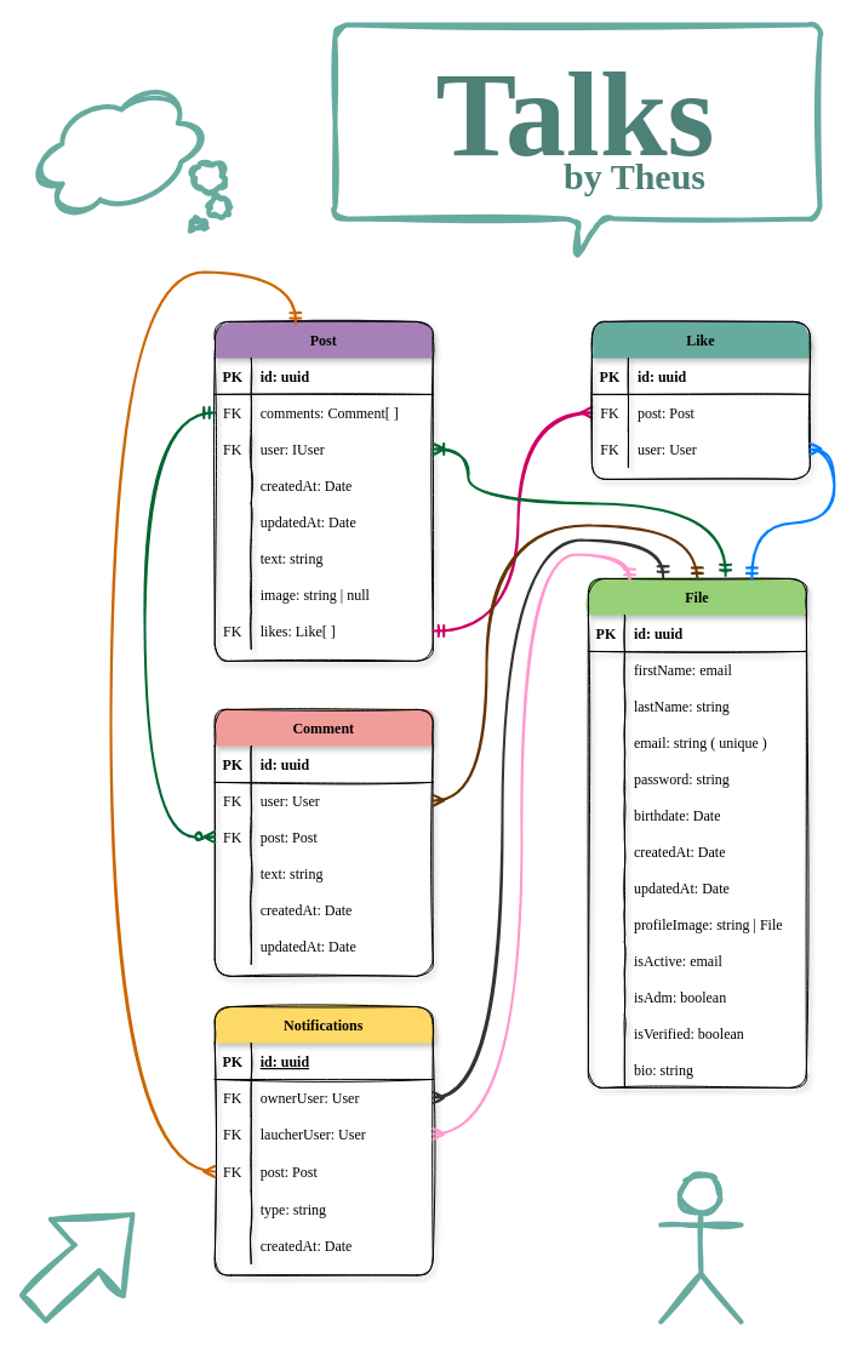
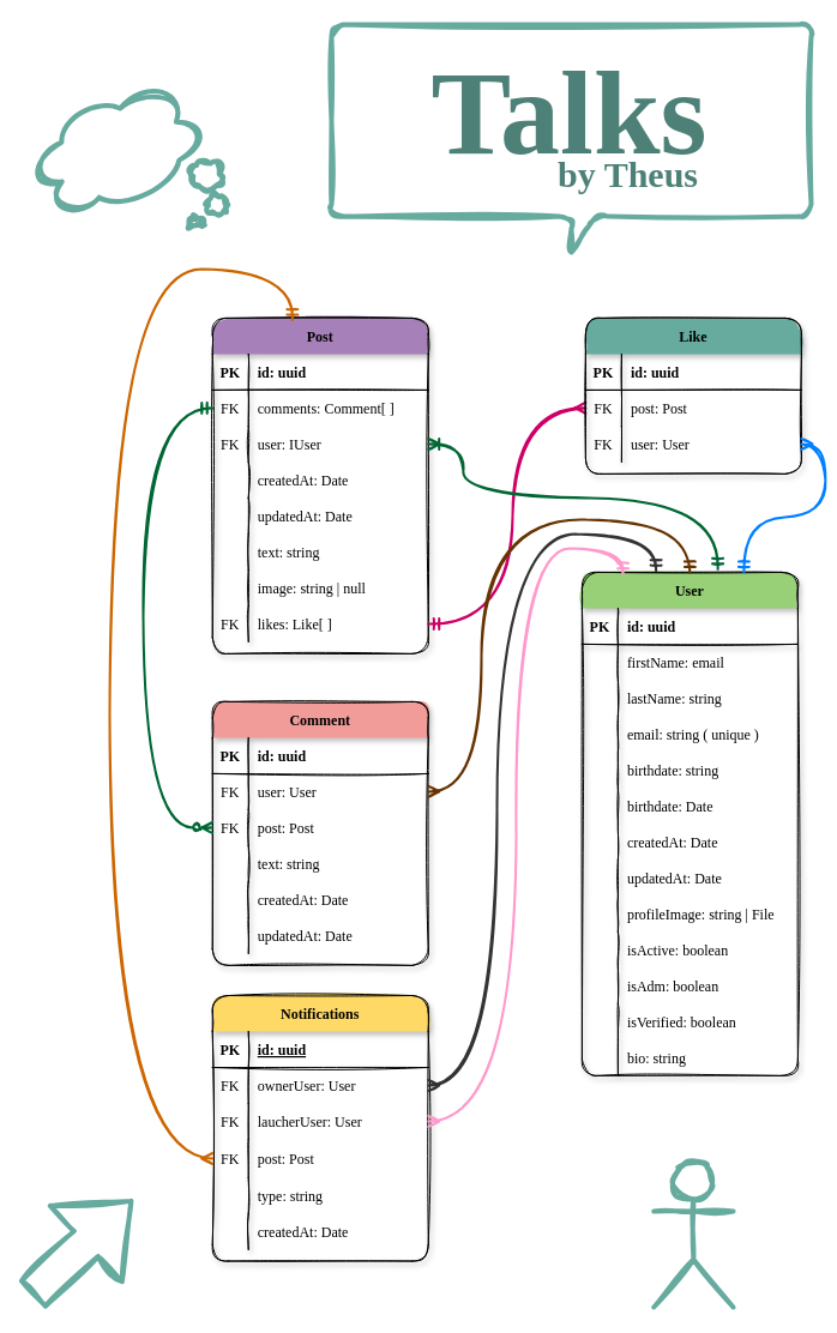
- <mxCell id="2" value="File" style="shape=table;startSize=30;container=1;collapsible=1;childLayout=tableLayout;fixedRows=1;rowLines=0;fontStyle=1;align=center;resizeLast=1;fontColor=#000000;shadow=1;sketch=1;swimlaneLine=0;strokeColor=#000000;rounded=1;fontFamily=Cabin Sketch;fontSource=https%3A%2F%2Ffonts.googleapis.com%2Fcss%3Ffamily%3DCabin%2BSketch;fillStyle=solid;fillColor=#97D077;" parent="1" vertex="1"><mxGeometry x="484.89" y="476.89" width="180" height="420" as="geometry"><mxRectangle x="320" y="40" width="70" height="30" as="alternateBounds" /></mxGeometry></mxCell>
+ <mxCell id="2" value="User" style="shape=table;startSize=30;container=1;collapsible=1;childLayout=tableLayout;fixedRows=1;rowLines=0;fontStyle=1;align=center;resizeLast=1;fontColor=#000000;shadow=1;sketch=1;swimlaneLine=0;strokeColor=#000000;rounded=1;fontFamily=Cabin Sketch;fontSource=https%3A%2F%2Ffonts.googleapis.com%2Fcss%3Ffamily%3DCabin%2BSketch;fillStyle=solid;fillColor=#97D077;" parent="1" vertex="1"><mxGeometry x="484.89" y="476.89" width="180" height="420" as="geometry"><mxRectangle x="320" y="40" width="70" height="30" as="alternateBounds" /></mxGeometry></mxCell>
- <mxCell id="17" value="password: string" style="shape=partialRectangle;connectable=0;fillColor=none;top=0;left=0;bottom=0;right=0;align=left;spacingLeft=6;overflow=hidden;fontColor=#000000;shadow=1;sketch=1;swimlaneLine=0;strokeColor=#000000;fontFamily=Cabin Sketch;fontSource=https%3A%2F%2Ffonts.googleapis.com%2Fcss%3Ffamily%3DCabin%2BSketch;rounded=1;" parent="15" vertex="1"><mxGeometry x="30" width="150" height="30" as="geometry"><mxRectangle width="150" height="30" as="alternateBounds" /></mxGeometry></mxCell>
+ <mxCell id="17" value="birthdate: string" style="shape=partialRectangle;connectable=0;fillColor=none;top=0;left=0;bottom=0;right=0;align=left;spacingLeft=6;overflow=hidden;fontColor=#000000;shadow=1;sketch=1;swimlaneLine=0;strokeColor=#000000;fontFamily=Cabin Sketch;fontSource=https%3A%2F%2Ffonts.googleapis.com%2Fcss%3Ffamily%3DCabin%2BSketch;rounded=1;" parent="15" vertex="1"><mxGeometry x="30" width="150" height="30" as="geometry"><mxRectangle width="150" height="30" as="alternateBounds" /></mxGeometry></mxCell>
- <mxCell id="32" value="isActive: email" style="shape=partialRectangle;connectable=0;fillColor=none;top=0;left=0;bottom=0;right=0;align=left;spacingLeft=6;overflow=hidden;fontColor=#000000;shadow=1;sketch=1;swimlaneLine=0;strokeColor=#000000;fontFamily=Cabin Sketch;fontSource=https%3A%2F%2Ffonts.googleapis.com%2Fcss%3Ffamily%3DCabin%2BSketch;rounded=1;" parent="30" vertex="1"><mxGeometry x="30" width="150" height="30" as="geometry"><mxRectangle width="150" height="30" as="alternateBounds" /></mxGeometry></mxCell>
+ <mxCell id="32" value="isActive: boolean" style="shape=partialRectangle;connectable=0;fillColor=none;top=0;left=0;bottom=0;right=0;align=left;spacingLeft=6;overflow=hidden;fontColor=#000000;shadow=1;sketch=1;swimlaneLine=0;strokeColor=#000000;fontFamily=Cabin Sketch;fontSource=https%3A%2F%2Ffonts.googleapis.com%2Fcss%3Ffamily%3DCabin%2BSketch;rounded=1;" parent="30" vertex="1"><mxGeometry x="30" width="150" height="30" as="geometry"><mxRectangle width="150" height="30" as="alternateBounds" /></mxGeometry></mxCell>
